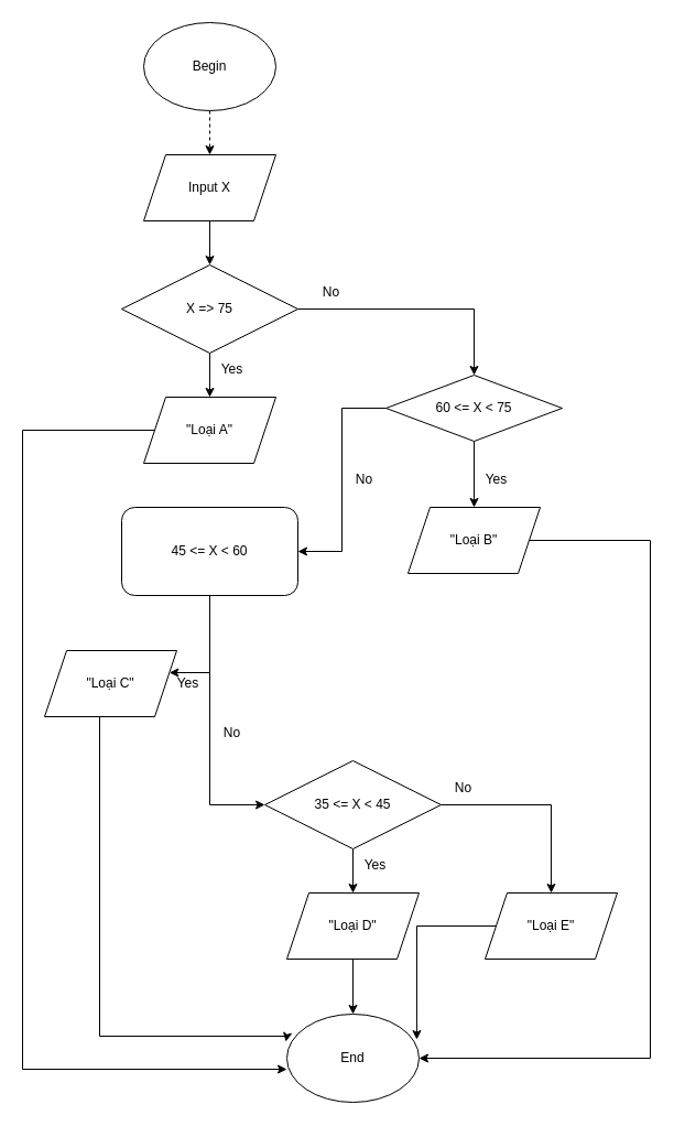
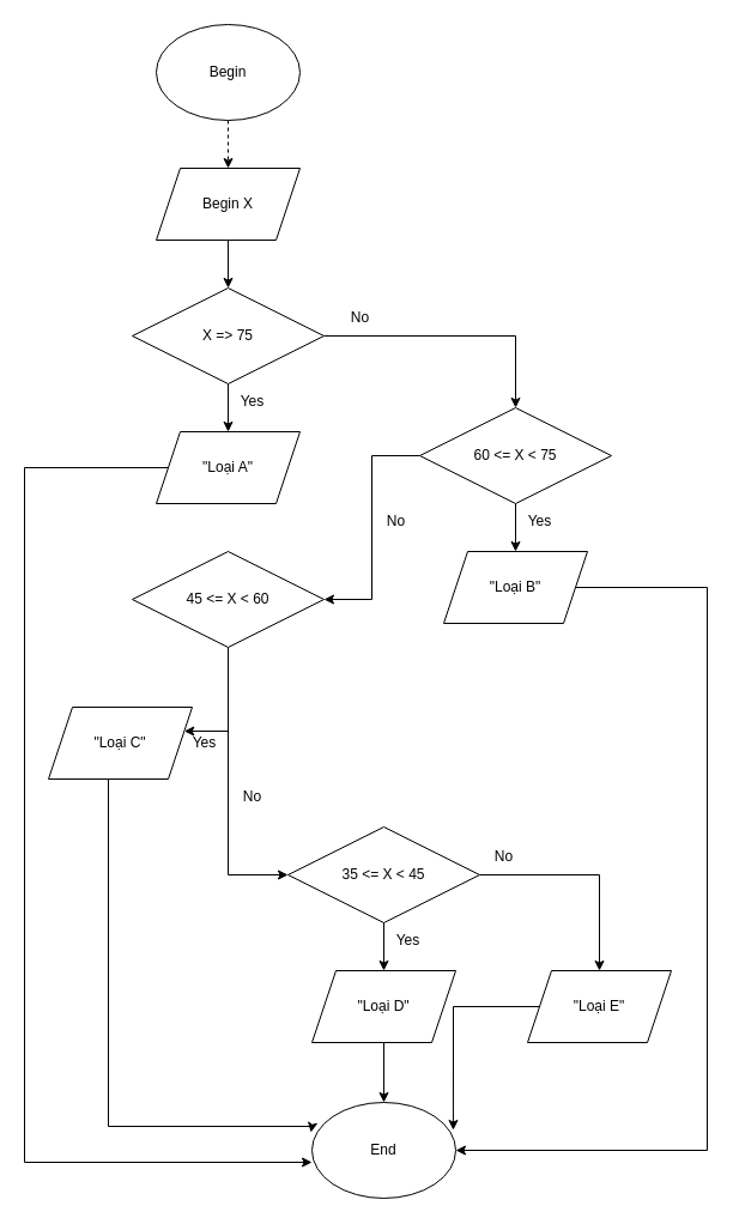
- <mxCell id="5" value="Input X" style="shape=parallelogram;perimeter=parallelogramPerimeter;whiteSpace=wrap;html=1;fixedSize=1;" vertex="1" parent="1"><mxGeometry x="130" y="140" width="120" height="60" as="geometry" /></mxCell>
+ <mxCell id="5" value="Begin X" style="shape=parallelogram;perimeter=parallelogramPerimeter;whiteSpace=wrap;html=1;fixedSize=1;" vertex="1" parent="1"><mxGeometry x="130" y="140" width="120" height="60" as="geometry" /></mxCell>
- <mxCell id="8" value="60 &amp;lt;= X &amp;lt; 75" style="rhombus;whiteSpace=wrap;html=1;" vertex="1" parent="1"><mxGeometry x="350" y="340" width="160" height="60" as="geometry" /></mxCell>
+ <mxCell id="8" value="60 &amp;lt;= X &amp;lt; 75" style="rhombus;whiteSpace=wrap;html=1;" vertex="1" parent="1"><mxGeometry x="350" y="340" width="160" height="80" as="geometry" /></mxCell>
- <mxCell id="11" value="45 &amp;lt;= X &amp;lt; 60" style="whiteSpace=wrap;html=1;rounded=1;" vertex="1" parent="1"><mxGeometry x="110" y="460" width="160" height="80" as="geometry" /></mxCell>
+ <mxCell id="11" value="45 &amp;lt;= X &amp;lt; 60" style="rhombus;whiteSpace=wrap;html=1;" vertex="1" parent="1"><mxGeometry x="110" y="460" width="160" height="80" as="geometry" /></mxCell>
